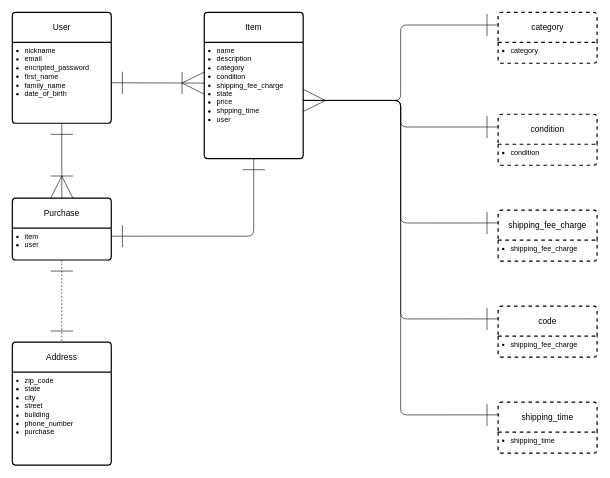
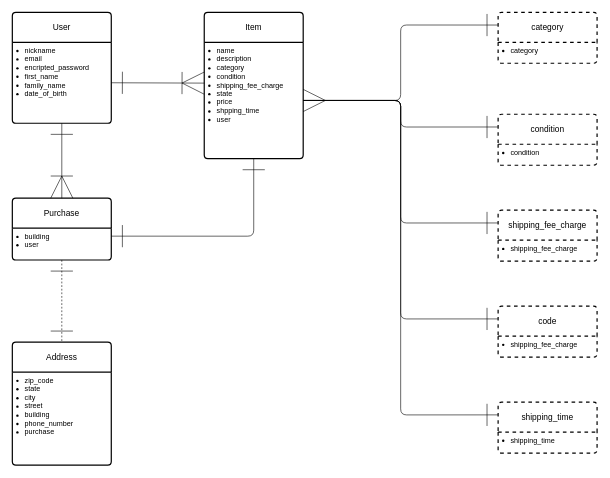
- <mxCell id="7" value="&lt;ul style=&quot;padding-left: 15px; margin-top: 0px;&quot;&gt;&lt;li&gt;&lt;font color=&quot;#000000&quot;&gt;item&lt;/font&gt;&lt;/li&gt;&lt;li&gt;&lt;font color=&quot;#000000&quot;&gt;user&lt;/font&gt;&lt;/li&gt;&lt;/ul&gt;" style="align=left;strokeColor=none;fillColor=none;spacingLeft=4;fontSize=12;verticalAlign=top;resizable=0;rotatable=0;part=1;html=1;" vertex="1" parent="6"><mxGeometry y="50" width="165" height="53" as="geometry" /></mxCell>
+ <mxCell id="7" value="&lt;ul style=&quot;padding-left: 15px; margin-top: 0px;&quot;&gt;&lt;li&gt;&lt;font color=&quot;#000000&quot;&gt;building&lt;/font&gt;&lt;/li&gt;&lt;li&gt;&lt;font color=&quot;#000000&quot;&gt;user&lt;/font&gt;&lt;/li&gt;&lt;/ul&gt;" style="align=left;strokeColor=none;fillColor=none;spacingLeft=4;fontSize=12;verticalAlign=top;resizable=0;rotatable=0;part=1;html=1;" vertex="1" parent="6"><mxGeometry y="50" width="165" height="53" as="geometry" /></mxCell>
